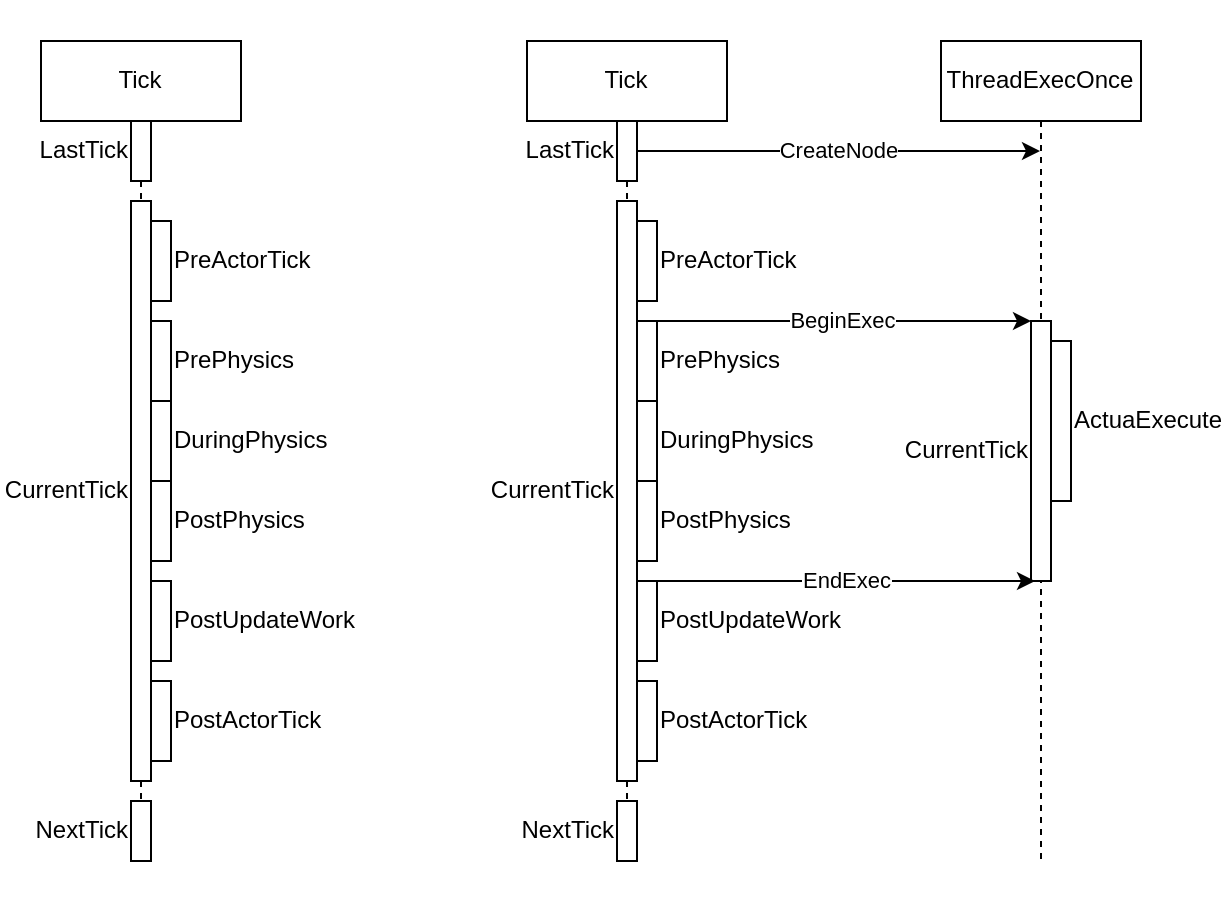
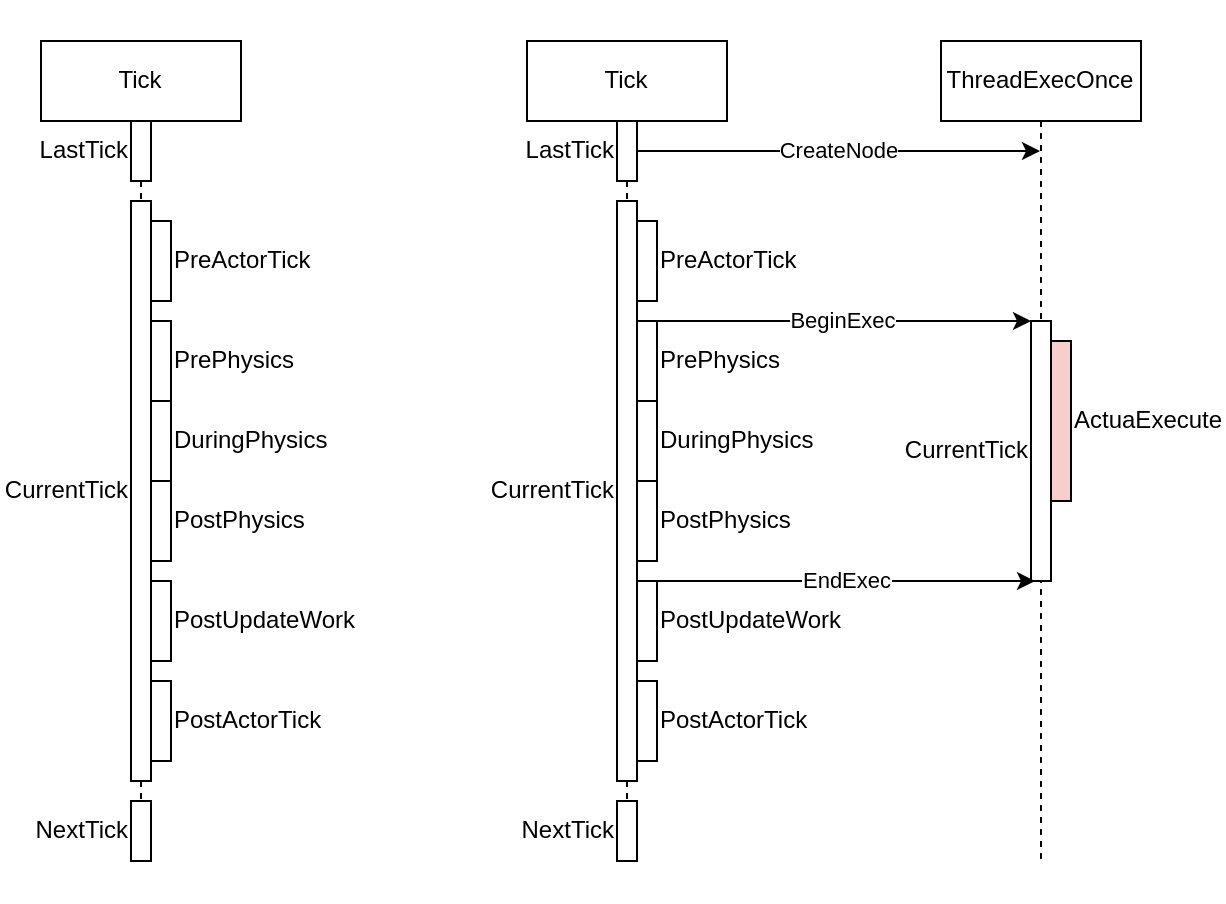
- <mxCell id="24" value="ActuaExecute" style="html=1;points=[];perimeter=orthogonalPerimeter;outlineConnect=0;targetShapes=umlLifeline;portConstraint=eastwest;newEdgeStyle={&quot;edgeStyle&quot;:&quot;elbowEdgeStyle&quot;,&quot;elbow&quot;:&quot;vertical&quot;,&quot;curved&quot;:0,&quot;rounded&quot;:0};fontColor=#000000;labelPosition=right;verticalLabelPosition=middle;align=left;verticalAlign=middle;" vertex="1" parent="22"><mxGeometry x="55" y="150" width="10" height="80" as="geometry" /></mxCell>
+ <mxCell id="24" value="ActuaExecute" style="html=1;points=[];perimeter=orthogonalPerimeter;outlineConnect=0;targetShapes=umlLifeline;portConstraint=eastwest;newEdgeStyle={&quot;edgeStyle&quot;:&quot;elbowEdgeStyle&quot;,&quot;elbow&quot;:&quot;vertical&quot;,&quot;curved&quot;:0,&quot;rounded&quot;:0};fontColor=#000000;labelPosition=right;verticalLabelPosition=middle;align=left;verticalAlign=middle;fillColor=#f8cecc;" vertex="1" parent="22"><mxGeometry x="55" y="150" width="10" height="80" as="geometry" /></mxCell>
